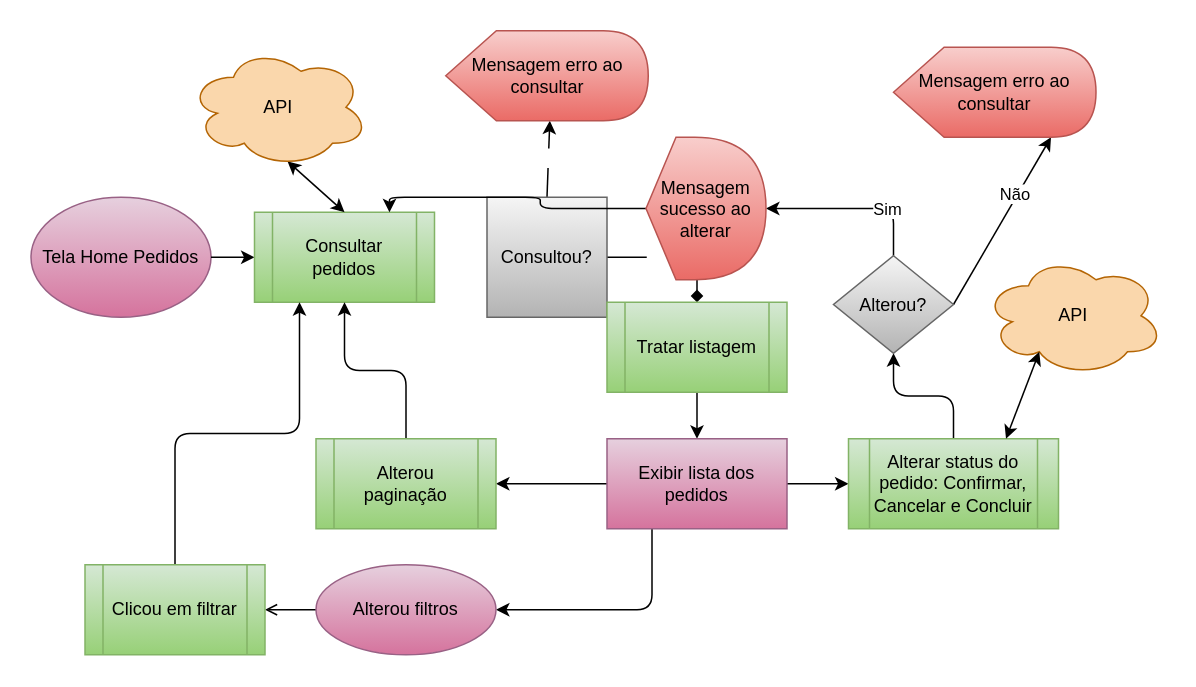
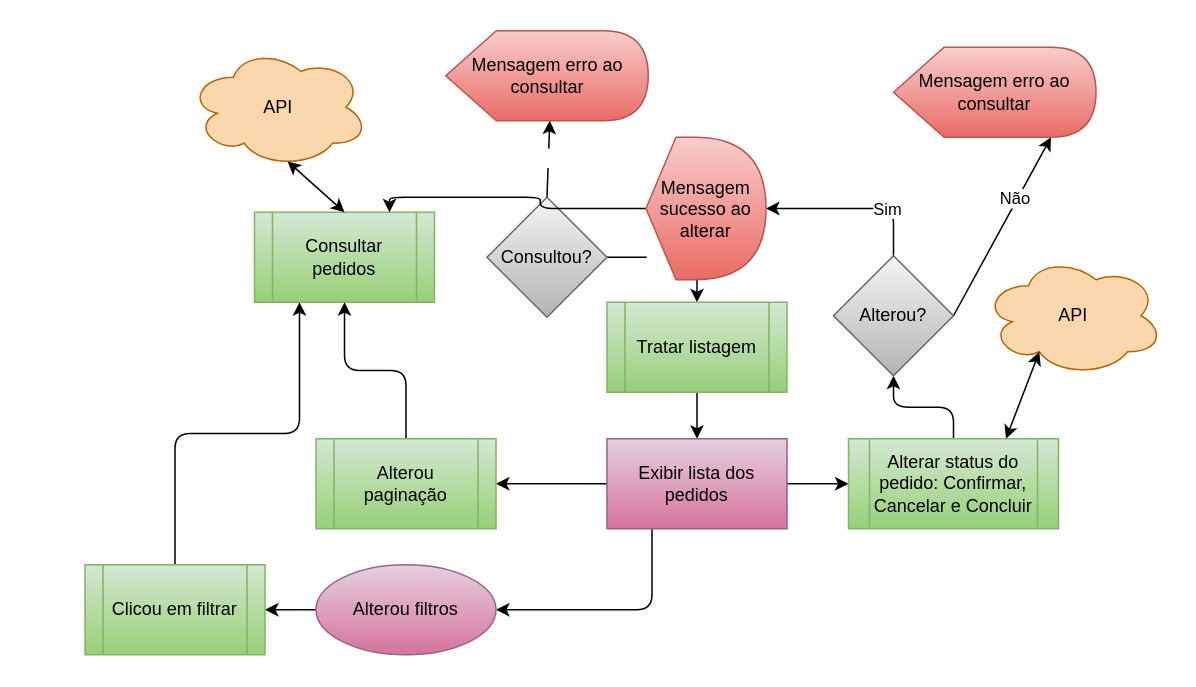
- <mxCell id="2" value="Tela Home Pedidos" style="ellipse;whiteSpace=wrap;html=1;fillColor=#e6d0de;strokeColor=#996185;fontStyle=0;gradientColor=#d5739d;fontColor=#000000;" parent="1" vertex="1"><mxGeometry x="20" y="131" width="120" height="80" as="geometry" /></mxCell>
- <mxCell id="3" style="edgeStyle=none;html=1;exitX=1;exitY=0.5;exitDx=0;exitDy=0;entryX=0;entryY=0.5;entryDx=0;entryDy=0;fontColor=#000000;" parent="1" source="2" target="4" edge="1"><mxGeometry relative="1" as="geometry"><mxPoint x="230" y="171" as="sourcePoint" /></mxGeometry></mxCell>
- <mxCell id="7" value="Consultou?" style="whiteSpace=wrap;html=1;fillColor=#f5f5f5;gradientColor=#b3b3b3;strokeColor=#666666;fontColor=#000000;rounded=0;" parent="1" vertex="1"><mxGeometry x="324" y="131" width="80" height="80" as="geometry" /></mxCell>
+ <mxCell id="7" value="Consultou?" style="rhombus;whiteSpace=wrap;html=1;fillColor=#f5f5f5;gradientColor=#b3b3b3;strokeColor=#666666;fontColor=#000000;" parent="1" vertex="1"><mxGeometry x="324" y="131" width="80" height="80" as="geometry" /></mxCell>
- <mxCell id="5" value="Sim" style="edgeStyle=orthogonalEdgeStyle;html=1;exitX=1;exitY=0.5;exitDx=0;exitDy=0;fontColor=#FFFFFF;entryX=0.5;entryY=0;entryDx=0;entryDy=0;endArrow=diamond;" parent="1" source="7" target="10" edge="1"><mxGeometry x="-0.2" relative="1" as="geometry"><mxPoint x="444" y="171" as="targetPoint" /><mxPoint as="offset" /></mxGeometry></mxCell>
+ <mxCell id="5" value="Sim" style="edgeStyle=orthogonalEdgeStyle;html=1;exitX=1;exitY=0.5;exitDx=0;exitDy=0;fontColor=#FFFFFF;entryX=0.5;entryY=0;entryDx=0;entryDy=0;" parent="1" source="7" target="10" edge="1"><mxGeometry x="-0.2" relative="1" as="geometry"><mxPoint x="444" y="171" as="targetPoint" /><mxPoint as="offset" /></mxGeometry></mxCell>
- <mxCell id="27" value="Alterou?" style="rhombus;whiteSpace=wrap;html=1;fillColor=#f5f5f5;gradientColor=#b3b3b3;strokeColor=#666666;fontColor=#000000;" parent="1" vertex="1"><mxGeometry x="555" y="170" width="80" height="65" as="geometry" /></mxCell>
+ <mxCell id="27" value="Alterou?" style="rhombus;whiteSpace=wrap;html=1;fillColor=#f5f5f5;gradientColor=#b3b3b3;strokeColor=#666666;fontColor=#000000;" parent="1" vertex="1"><mxGeometry x="555" y="170" width="80" height="80" as="geometry" /></mxCell>
- <mxCell id="15" style="edgeStyle=none;html=1;exitX=0;exitY=0.5;exitDx=0;exitDy=0;entryX=1;entryY=0.5;entryDx=0;entryDy=0;startArrow=none;startFill=0;endArrow=open;" parent="1" source="16" target="18" edge="1"><mxGeometry relative="1" as="geometry" /></mxCell>
+ <mxCell id="15" style="edgeStyle=none;html=1;exitX=0;exitY=0.5;exitDx=0;exitDy=0;entryX=1;entryY=0.5;entryDx=0;entryDy=0;startArrow=none;startFill=0;" parent="1" source="16" target="18" edge="1"><mxGeometry relative="1" as="geometry" /></mxCell>
